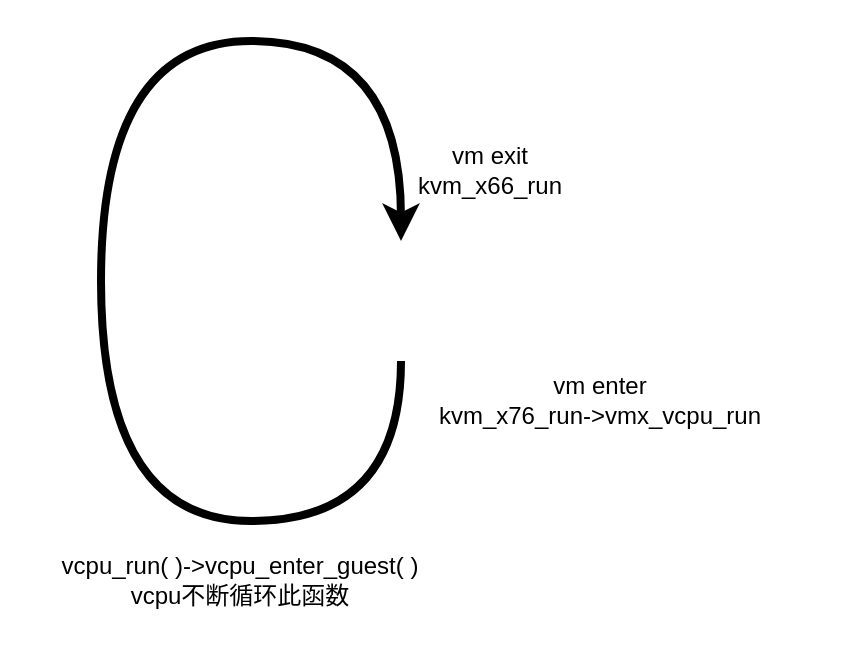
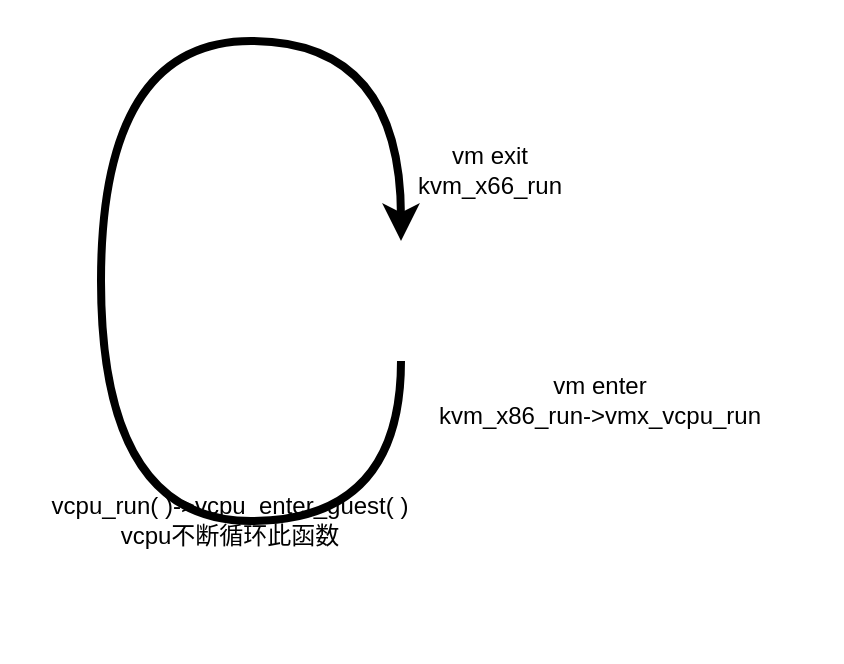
- <mxCell id="4" value="vm enter&lt;br&gt;&lt;div&gt;kvm_x76_run-&amp;gt;vmx_vcpu_run&lt;/div&gt;" style="text;html=1;strokeColor=none;fillColor=none;align=center;verticalAlign=middle;whiteSpace=wrap;rounded=0;" vertex="1" parent="1"><mxGeometry x="200" y="180" width="200" height="40" as="geometry" /></mxCell>
+ <mxCell id="4" value="vm enter&lt;br&gt;&lt;div&gt;kvm_x86_run-&amp;gt;vmx_vcpu_run&lt;/div&gt;" style="text;html=1;strokeColor=none;fillColor=none;align=center;verticalAlign=middle;whiteSpace=wrap;rounded=0;" vertex="1" parent="1"><mxGeometry x="200" y="180" width="200" height="40" as="geometry" /></mxCell>
- <mxCell id="3" value="&lt;div&gt;vcpu_run( )-&amp;gt;vcpu_enter_guest( )&lt;/div&gt;&lt;div&gt;vcpu不断循环此函数&lt;br&gt;&lt;/div&gt;" style="text;html=1;strokeColor=none;fillColor=none;align=center;verticalAlign=middle;whiteSpace=wrap;rounded=0;" vertex="1" parent="1"><mxGeometry x="20" y="270" width="200" height="40" as="geometry" /></mxCell>
+ <mxCell id="3" value="&lt;div&gt;vcpu_run( )-&amp;gt;vcpu_enter_guest( )&lt;/div&gt;&lt;div&gt;vcpu不断循环此函数&lt;br&gt;&lt;/div&gt;" style="text;html=1;strokeColor=none;fillColor=none;align=center;verticalAlign=middle;whiteSpace=wrap;rounded=0;" vertex="1" parent="1"><mxGeometry x="15" y="240" width="200" height="40" as="geometry" /></mxCell>
